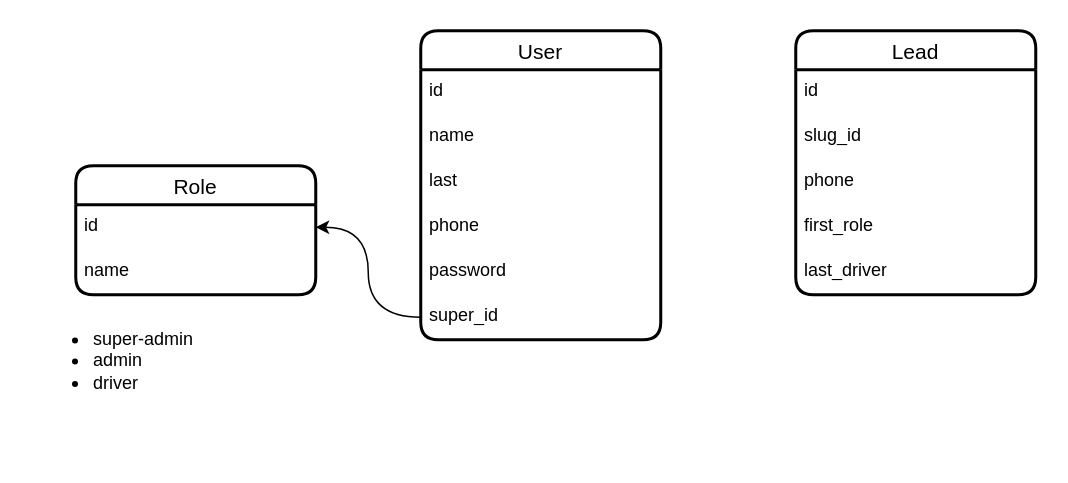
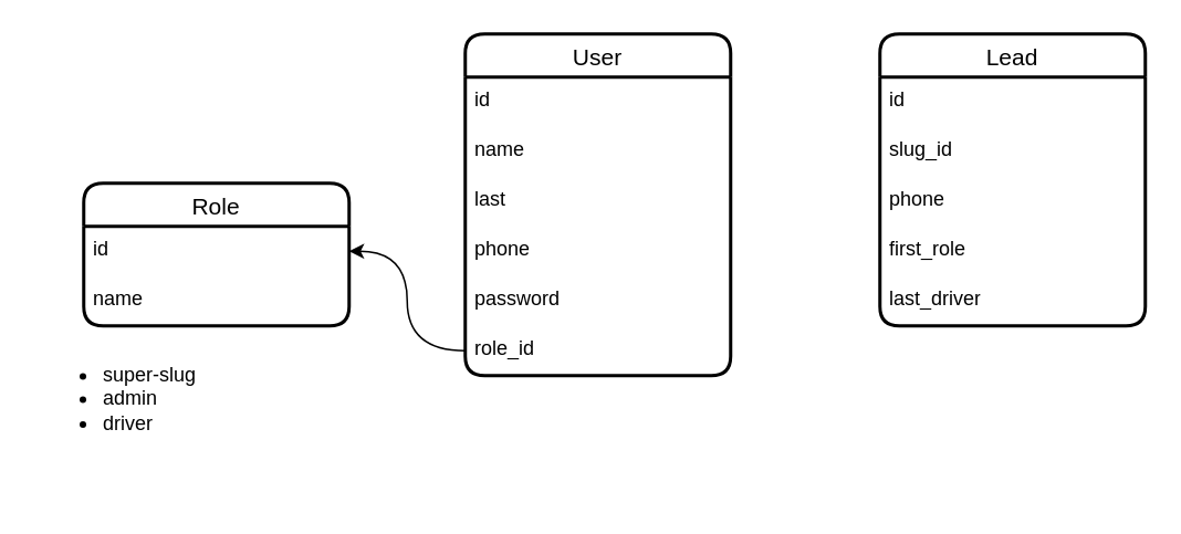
- <mxCell id="8" value="super_id" style="text;strokeColor=none;fillColor=none;spacingLeft=4;spacingRight=4;overflow=hidden;rotatable=0;points=[[0,0.5],[1,0.5]];portConstraint=eastwest;fontSize=12;whiteSpace=wrap;html=1;" parent="2" vertex="1"><mxGeometry y="176" width="160" height="30" as="geometry" /></mxCell>
+ <mxCell id="8" value="role_id" style="text;strokeColor=none;fillColor=none;spacingLeft=4;spacingRight=4;overflow=hidden;rotatable=0;points=[[0,0.5],[1,0.5]];portConstraint=eastwest;fontSize=12;whiteSpace=wrap;html=1;" parent="2" vertex="1"><mxGeometry y="176" width="160" height="30" as="geometry" /></mxCell>
- <mxCell id="13" value="&lt;ul&gt;&lt;li&gt;super-admin&lt;/li&gt;&lt;li&gt;admin&lt;/li&gt;&lt;li&gt;driver&lt;/li&gt;&lt;/ul&gt;" style="text;strokeColor=none;fillColor=none;html=1;whiteSpace=wrap;verticalAlign=middle;overflow=hidden;" vertex="1" parent="1"><mxGeometry x="20" y="180" width="233" height="120" as="geometry" /></mxCell>
+ <mxCell id="13" value="&lt;ul&gt;&lt;li&gt;super-slug&lt;/li&gt;&lt;li&gt;admin&lt;/li&gt;&lt;li&gt;driver&lt;/li&gt;&lt;/ul&gt;" style="text;strokeColor=none;fillColor=none;html=1;whiteSpace=wrap;verticalAlign=middle;overflow=hidden;" vertex="1" parent="1"><mxGeometry x="20" y="180" width="233" height="120" as="geometry" /></mxCell>
